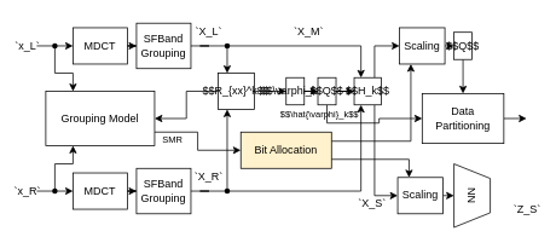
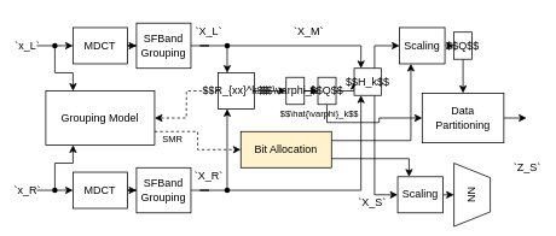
- <mxCell id="35" value="$$H_k$$" style="whiteSpace=wrap;html=1;" vertex="1" parent="1"><mxGeometry x="390" y="85" width="30" height="30" as="geometry" /></mxCell>
+ <mxCell id="35" value="$$H_k$$" style="whiteSpace=wrap;html=1;" vertex="1" parent="1"><mxGeometry x="390" y="75" width="30" height="30" as="geometry" /></mxCell>
- <mxCell id="25" style="edgeStyle=orthogonalEdgeStyle;rounded=0;orthogonalLoop=1;jettySize=auto;html=1;entryX=1;entryY=0.5;entryDx=0;entryDy=0;" edge="1" parent="1" source="27" target="3"><mxGeometry relative="1" as="geometry" /></mxCell>
+ <mxCell id="25" style="edgeStyle=orthogonalEdgeStyle;rounded=0;orthogonalLoop=1;jettySize=auto;html=1;entryX=1;entryY=0.5;entryDx=0;entryDy=0;dashed=1;" edge="1" parent="1" source="27" target="3"><mxGeometry relative="1" as="geometry" /></mxCell>
- <mxCell id="2" style="edgeStyle=orthogonalEdgeStyle;rounded=0;orthogonalLoop=1;jettySize=auto;html=1;exitX=1;exitY=0.75;exitDx=0;exitDy=0;entryX=0;entryY=0.5;entryDx=0;entryDy=0;" edge="1" parent="1" source="3" target="24"><mxGeometry relative="1" as="geometry" /></mxCell>
+ <mxCell id="2" style="edgeStyle=orthogonalEdgeStyle;rounded=0;orthogonalLoop=1;jettySize=auto;html=1;exitX=1;exitY=0.75;exitDx=0;exitDy=0;entryX=0;entryY=0.5;entryDx=0;entryDy=0;dashed=1;" edge="1" parent="1" source="3" target="24"><mxGeometry relative="1" as="geometry" /></mxCell>
- <mxCell id="57" value="&lt;div&gt;`Z_S`&lt;/div&gt;" style="text;html=1;align=center;verticalAlign=middle;whiteSpace=wrap;rounded=0;" vertex="1" parent="1"><mxGeometry x="571" y="215" width="20" height="30" as="geometry" /></mxCell>
+ <mxCell id="57" value="&lt;div&gt;`Z_S`&lt;/div&gt;" style="text;html=1;align=center;verticalAlign=middle;whiteSpace=wrap;rounded=0;" vertex="1" parent="1"><mxGeometry x="571" y="170" width="20" height="30" as="geometry" /></mxCell>
